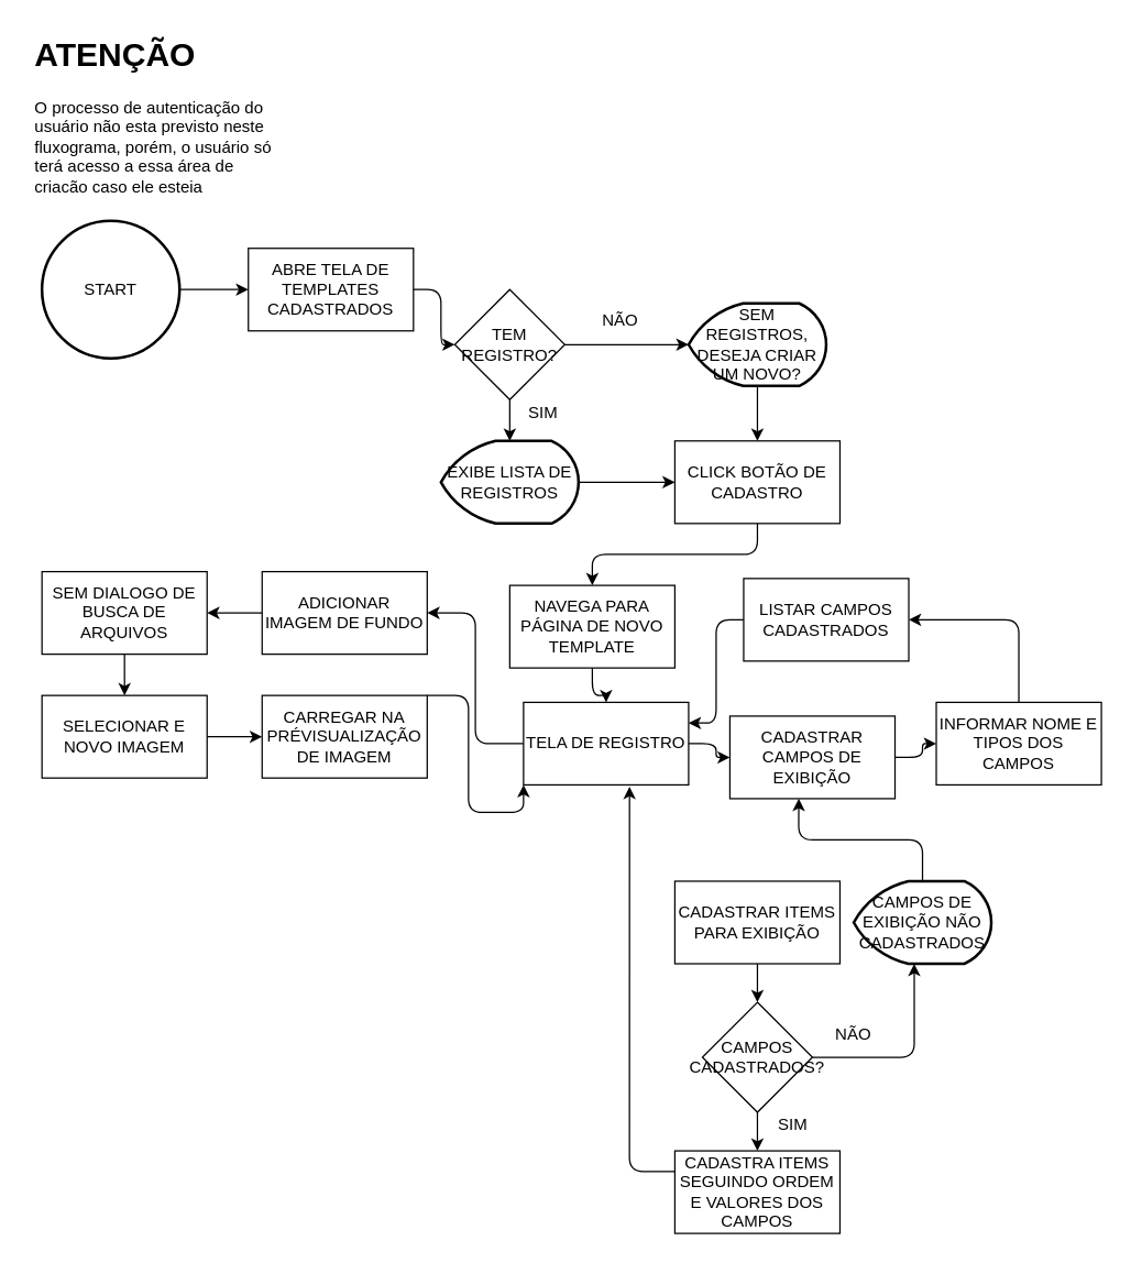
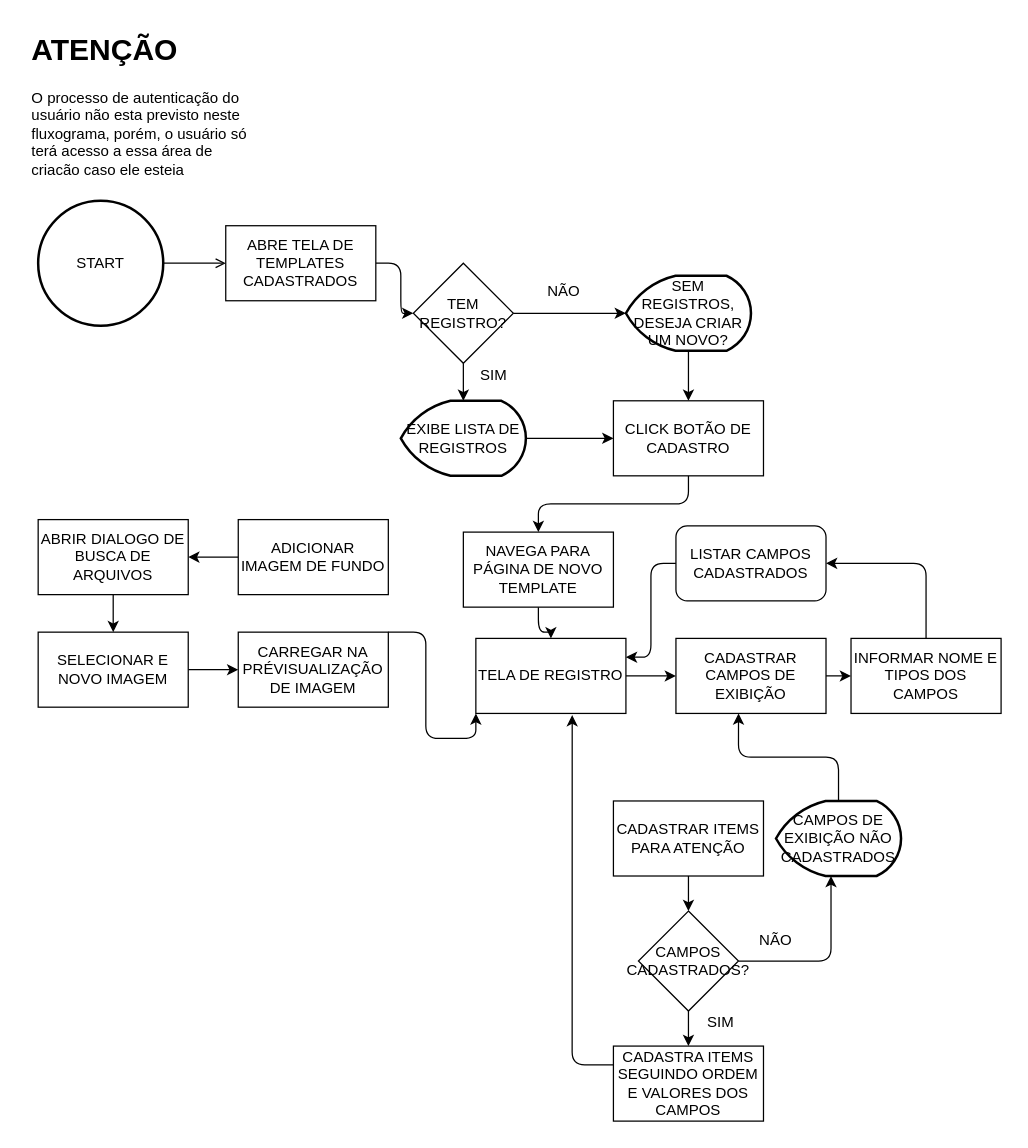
- <mxCell id="15" value="" style="edgeStyle=orthogonalEdgeStyle;curved=0;rounded=1;sketch=0;orthogonalLoop=1;jettySize=auto;html=1;" edge="1" parent="1" source="16" target="4"><mxGeometry relative="1" as="geometry" /></mxCell>
+ <mxCell id="15" value="" style="edgeStyle=orthogonalEdgeStyle;curved=0;rounded=1;sketch=0;orthogonalLoop=1;jettySize=auto;html=1;endArrow=open;" edge="1" parent="1" source="16" target="4"><mxGeometry relative="1" as="geometry" /></mxCell>
- <mxCell id="39" value="SEM DIALOGO DE BUSCA DE ARQUIVOS" style="whiteSpace=wrap;html=1;" vertex="1" parent="1"><mxGeometry x="30" y="415" width="120" height="60" as="geometry" /></mxCell>
+ <mxCell id="39" value="ABRIR DIALOGO DE BUSCA DE ARQUIVOS" style="whiteSpace=wrap;html=1;" vertex="1" parent="1"><mxGeometry x="30" y="415" width="120" height="60" as="geometry" /></mxCell>
- <mxCell id="47" value="LISTAR CAMPOS CADASTRADOS" style="whiteSpace=wrap;html=1;" vertex="1" parent="1"><mxGeometry x="540" y="420" width="120" height="60" as="geometry" /></mxCell>
+ <mxCell id="47" value="LISTAR CAMPOS CADASTRADOS" style="whiteSpace=wrap;html=1;rounded=1;" vertex="1" parent="1"><mxGeometry x="540" y="420" width="120" height="60" as="geometry" /></mxCell>
- <mxCell id="21" style="edgeStyle=orthogonalEdgeStyle;curved=0;rounded=1;sketch=0;orthogonalLoop=1;jettySize=auto;html=1;exitX=0;exitY=0.5;exitDx=0;exitDy=0;entryX=1;entryY=0.5;entryDx=0;entryDy=0;" edge="1" parent="1" source="22" target="24"><mxGeometry relative="1" as="geometry" /></mxCell>
- <mxCell id="26" value="CADASTRAR CAMPOS DE EXIBIÇÃO" style="whiteSpace=wrap;html=1;" vertex="1" parent="1"><mxGeometry x="530" y="520" width="120" height="60" as="geometry" /></mxCell>
+ <mxCell id="26" value="CADASTRAR CAMPOS DE EXIBIÇÃO" style="whiteSpace=wrap;html=1;" vertex="1" parent="1"><mxGeometry x="540" y="510" width="120" height="60" as="geometry" /></mxCell>
- <mxCell id="28" value="CADASTRAR ITEMS PARA EXIBIÇÃO" style="whiteSpace=wrap;html=1;" vertex="1" parent="1"><mxGeometry x="490" y="640" width="120" height="60" as="geometry" /></mxCell>
+ <mxCell id="28" value="CADASTRAR ITEMS PARA ATENÇÃO" style="whiteSpace=wrap;html=1;" vertex="1" parent="1"><mxGeometry x="490" y="640" width="120" height="60" as="geometry" /></mxCell>
